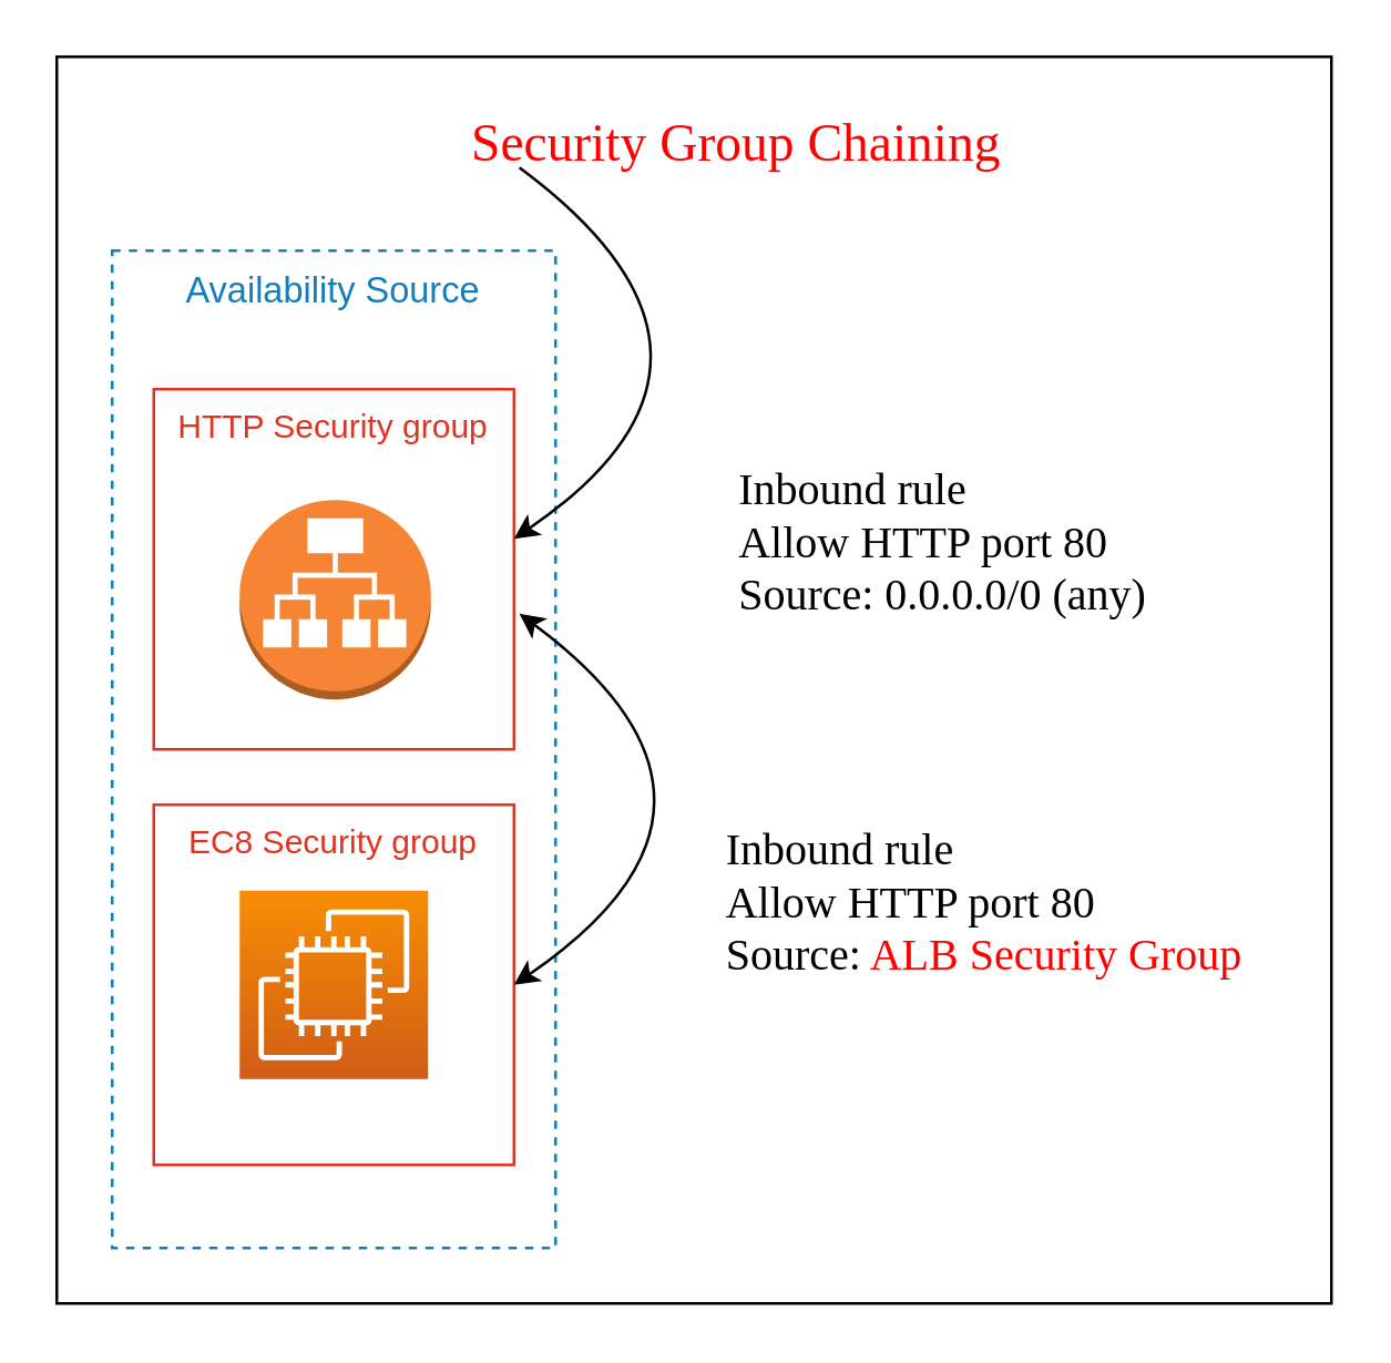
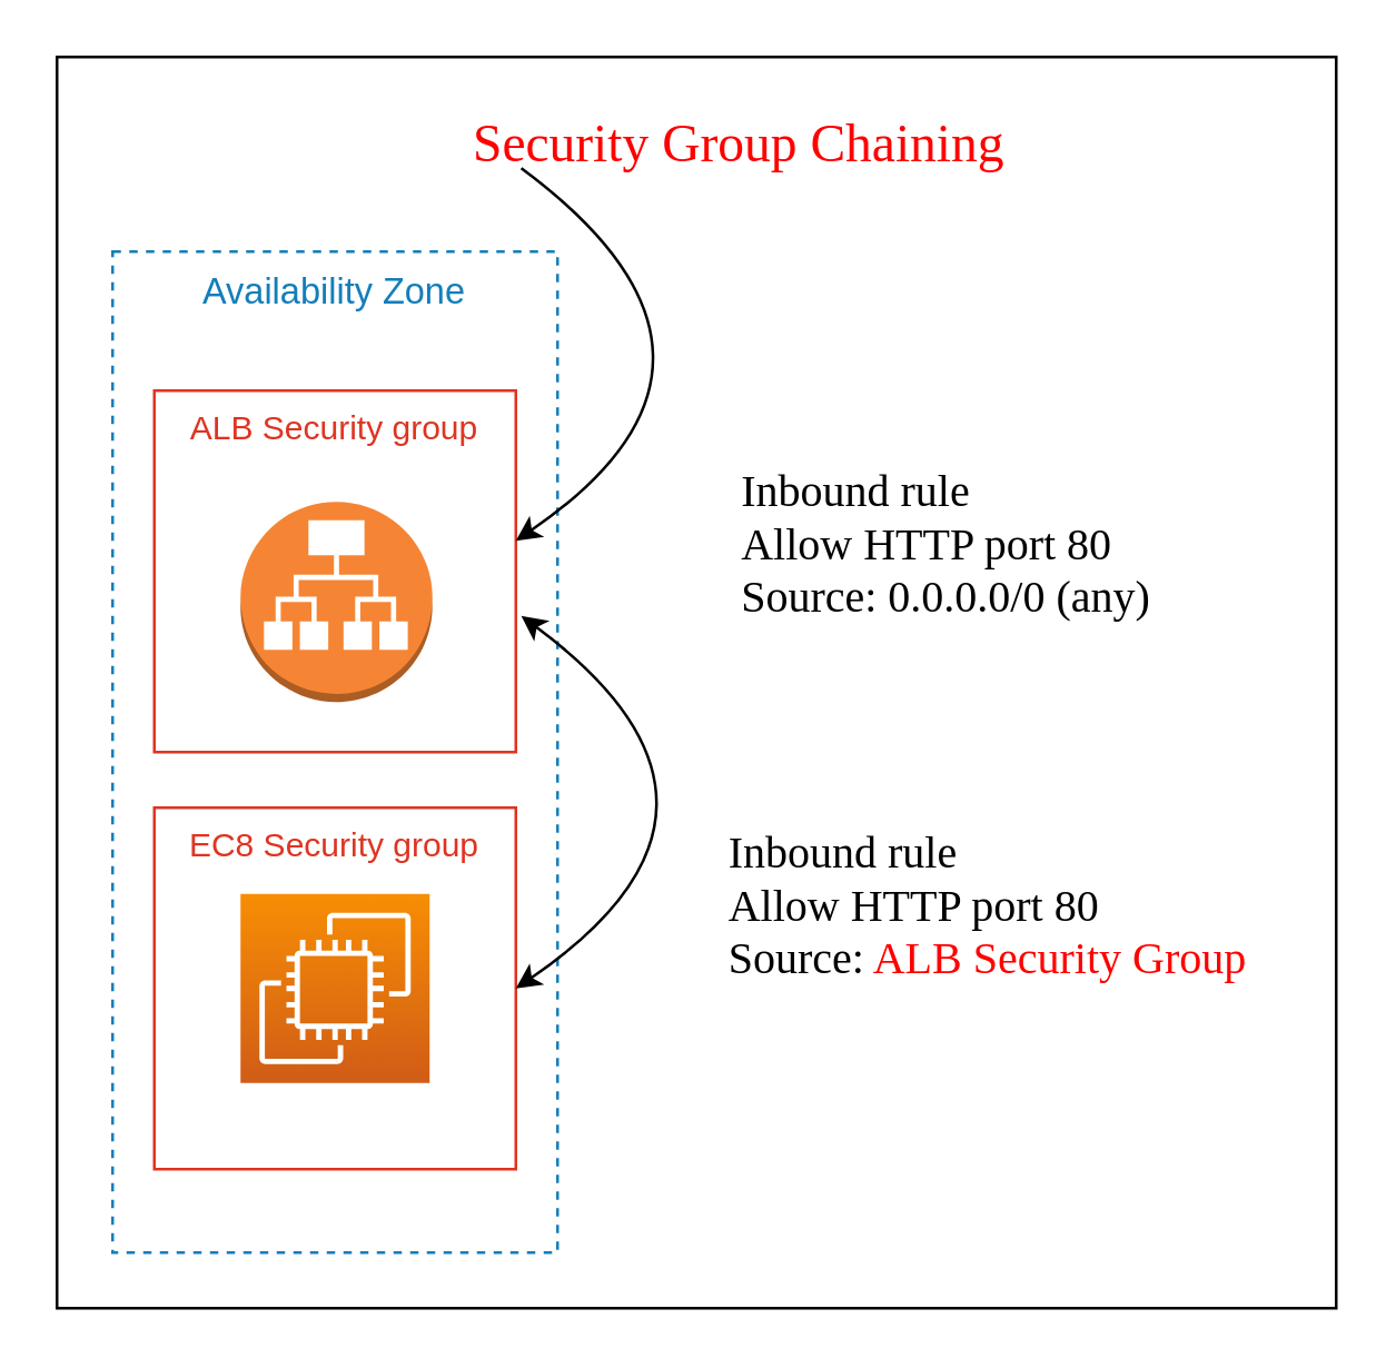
- <mxCell id="3" value="Availability Source" style="fillColor=none;strokeColor=#147EBA;dashed=1;verticalAlign=top;fontStyle=0;fontColor=#147EBA;fontSize=13;" vertex="1" parent="1"><mxGeometry x="40" y="90" width="160" height="360" as="geometry" /></mxCell>
+ <mxCell id="3" value="Availability Zone" style="fillColor=none;strokeColor=#147EBA;dashed=1;verticalAlign=top;fontStyle=0;fontColor=#147EBA;fontSize=13;" vertex="1" parent="1"><mxGeometry x="40" y="90" width="160" height="360" as="geometry" /></mxCell>
- <mxCell id="4" value="HTTP Security group" style="fillColor=none;strokeColor=#DD3522;verticalAlign=top;fontStyle=0;fontColor=#DD3522;" vertex="1" parent="1"><mxGeometry x="55" y="140" width="130" height="130" as="geometry" /></mxCell>
+ <mxCell id="4" value="ALB Security group" style="fillColor=none;strokeColor=#DD3522;verticalAlign=top;fontStyle=0;fontColor=#DD3522;" vertex="1" parent="1"><mxGeometry x="55" y="140" width="130" height="130" as="geometry" /></mxCell>
